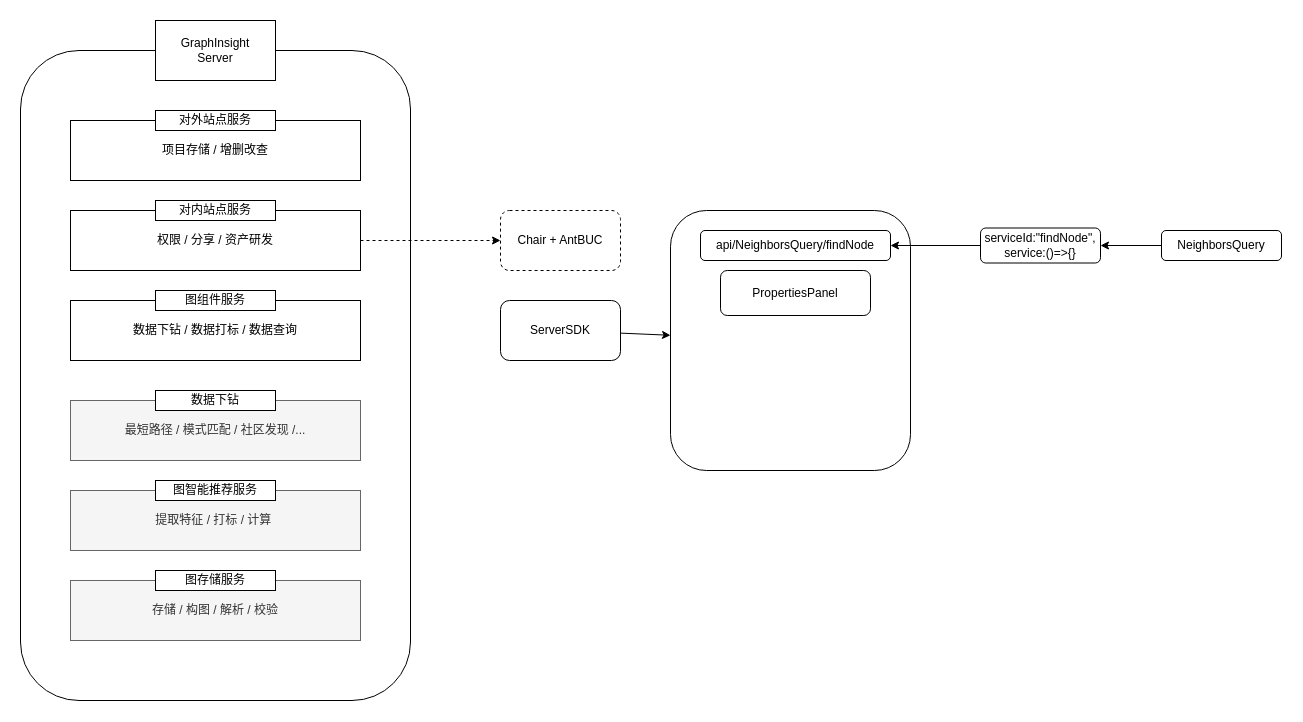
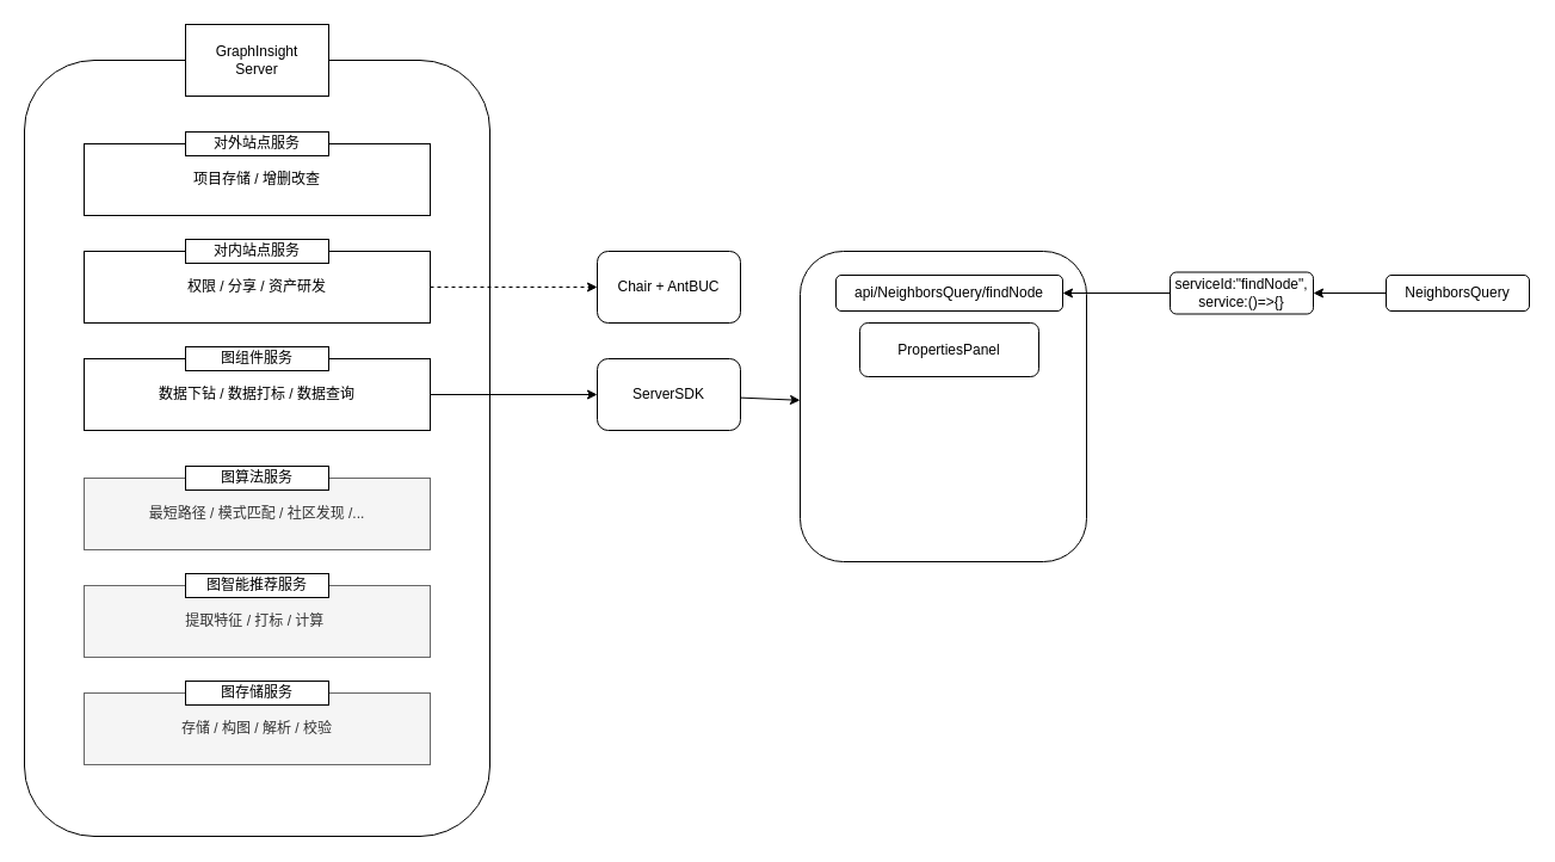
- <mxCell id="21" value="Chair + AntBUC" style="rounded=1;whiteSpace=wrap;html=1;dashed=1;" vertex="1" parent="1"><mxGeometry x="500" y="210" width="120" height="60" as="geometry" /></mxCell>
+ <mxCell id="21" value="Chair + AntBUC" style="rounded=1;whiteSpace=wrap;html=1;" vertex="1" parent="1"><mxGeometry x="500" y="210" width="120" height="60" as="geometry" /></mxCell>
+ <mxCell id="23" value="" style="edgeStyle=none;html=1;entryX=0;entryY=0.5;entryDx=0;entryDy=0;" edge="1" parent="1" source="16" target="25"><mxGeometry relative="1" as="geometry"><mxPoint x="605" y="320" as="targetPoint" /></mxGeometry></mxCell>
- <mxCell id="8" value="数据下钻" style="rounded=0;whiteSpace=wrap;html=1;strokeColor=#000000;fillColor=#FFFFFF;fontColor=#000000;" vertex="1" parent="6"><mxGeometry x="85" width="120" height="20" as="geometry" /></mxCell>
+ <mxCell id="8" value="图算法服务" style="rounded=0;whiteSpace=wrap;html=1;strokeColor=#000000;fillColor=#FFFFFF;fontColor=#000000;" vertex="1" parent="6"><mxGeometry x="85" width="120" height="20" as="geometry" /></mxCell>
